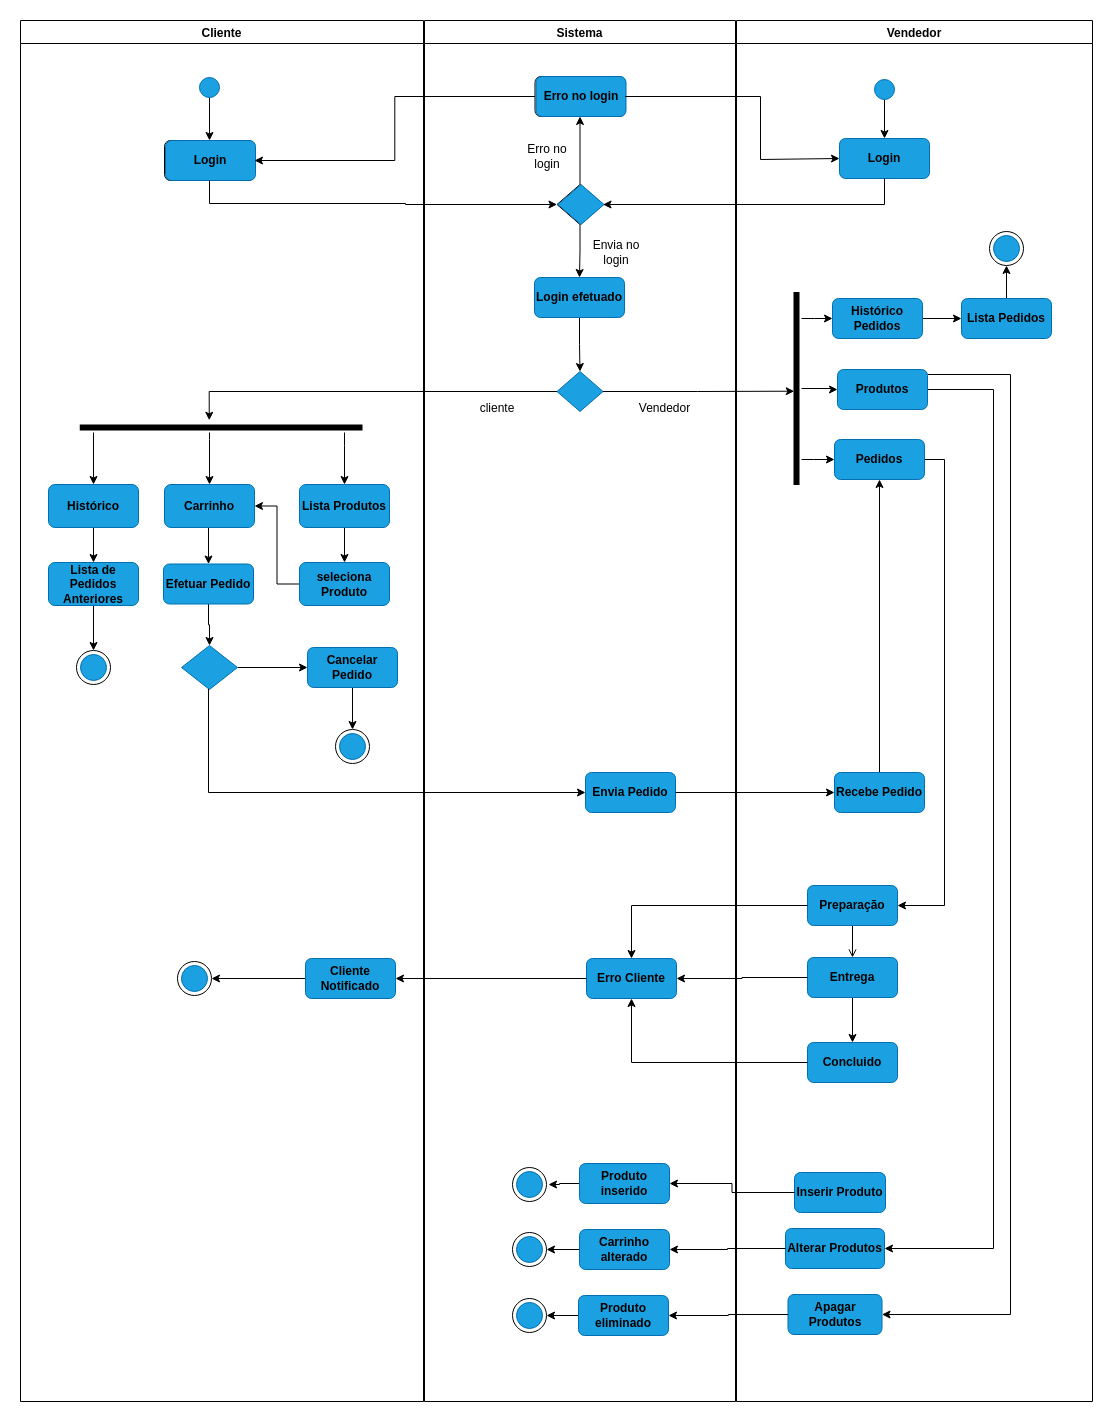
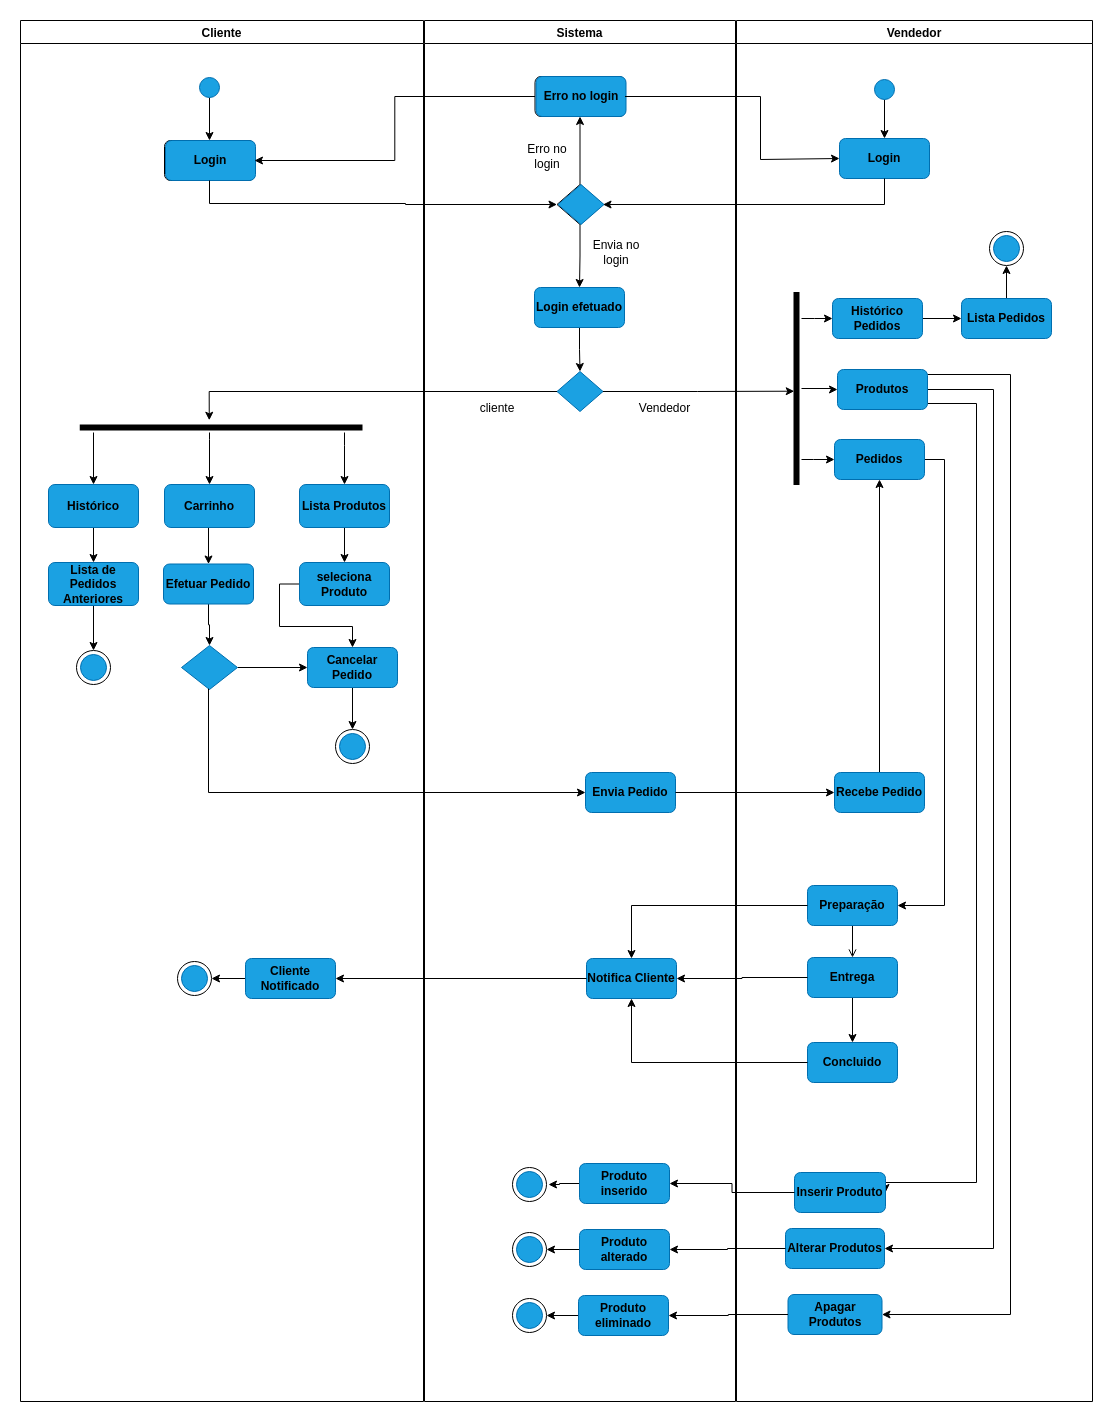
- <mxCell id="43" value="&lt;font size=&quot;1&quot; color=&quot;#000000&quot;&gt;&lt;b style=&quot;font-size: 12px;&quot;&gt;Login efetuado&lt;/b&gt;&lt;/font&gt;" style="rounded=1;whiteSpace=wrap;html=1;fillColor=#1ba1e2;fontColor=#ffffff;strokeColor=#006EAF;" parent="36" vertex="1"><mxGeometry x="110" y="257" width="90" height="40" as="geometry" /></mxCell>
+ <mxCell id="43" value="&lt;font size=&quot;1&quot; color=&quot;#000000&quot;&gt;&lt;b style=&quot;font-size: 12px;&quot;&gt;Login efetuado&lt;/b&gt;&lt;/font&gt;" style="rounded=1;whiteSpace=wrap;html=1;fillColor=#1ba1e2;fontColor=#ffffff;strokeColor=#006EAF;" parent="36" vertex="1"><mxGeometry x="110" y="267" width="90" height="40" as="geometry" /></mxCell>
- <mxCell id="14" style="edgeStyle=orthogonalEdgeStyle;rounded=0;orthogonalLoop=1;jettySize=auto;html=1;exitX=0;exitY=0.5;exitDx=0;exitDy=0;entryX=1;entryY=0.5;entryDx=0;entryDy=0;" parent="2" source="15" target="11" edge="1"><mxGeometry relative="1" as="geometry" /></mxCell>
+ <mxCell id="14" style="edgeStyle=orthogonalEdgeStyle;rounded=0;orthogonalLoop=1;jettySize=auto;html=1;exitX=0;exitY=0.5;exitDx=0;exitDy=0;" parent="2" source="15" target="9" edge="1"><mxGeometry relative="1" as="geometry" /></mxCell>
+ <mxCell id="74" style="edgeStyle=orthogonalEdgeStyle;rounded=0;orthogonalLoop=1;jettySize=auto;html=1;entryX=1;entryY=0.5;entryDx=0;entryDy=0;" parent="66" source="77" target="88" edge="1"><mxGeometry relative="1" as="geometry"><Array as="points"><mxPoint x="240" y="383" /><mxPoint x="240" y="1162" /></Array></mxGeometry></mxCell>
- <mxCell id="23" value="&lt;b&gt;&lt;font color=&quot;#000000&quot;&gt;Cliente Notificado&lt;/font&gt;&lt;/b&gt;" style="rounded=1;whiteSpace=wrap;html=1;fillColor=#1ba1e2;fontColor=#ffffff;strokeColor=#006EAF;" parent="2" vertex="1"><mxGeometry x="285" y="938" width="90" height="40" as="geometry" /></mxCell>
+ <mxCell id="23" value="&lt;b&gt;&lt;font color=&quot;#000000&quot;&gt;Cliente Notificado&lt;/font&gt;&lt;/b&gt;" style="rounded=1;whiteSpace=wrap;html=1;fillColor=#1ba1e2;fontColor=#ffffff;strokeColor=#006EAF;" parent="2" vertex="1"><mxGeometry x="225" y="938" width="90" height="40" as="geometry" /></mxCell>
- <mxCell id="49" value="&lt;b&gt;&lt;font color=&quot;#000000&quot;&gt;Erro Cliente&lt;/font&gt;&lt;/b&gt;" style="rounded=1;whiteSpace=wrap;html=1;fillColor=#1ba1e2;fontColor=#ffffff;strokeColor=#006EAF;" parent="36" vertex="1"><mxGeometry x="162" y="938" width="90" height="40" as="geometry" /></mxCell>
+ <mxCell id="49" value="&lt;b&gt;&lt;font color=&quot;#000000&quot;&gt;Notifica Cliente&lt;/font&gt;&lt;/b&gt;" style="rounded=1;whiteSpace=wrap;html=1;fillColor=#1ba1e2;fontColor=#ffffff;strokeColor=#006EAF;" parent="36" vertex="1"><mxGeometry x="162" y="938" width="90" height="40" as="geometry" /></mxCell>
- <mxCell id="53" value="&lt;b&gt;&lt;font color=&quot;#000000&quot;&gt;Carrinho alterado&lt;/font&gt;&lt;/b&gt;" style="rounded=1;whiteSpace=wrap;html=1;fillColor=#1ba1e2;fontColor=#ffffff;strokeColor=#006EAF;" parent="36" vertex="1"><mxGeometry x="155" y="1209" width="90" height="40" as="geometry" /></mxCell>
+ <mxCell id="53" value="&lt;b&gt;&lt;font color=&quot;#000000&quot;&gt;Produto alterado&lt;/font&gt;&lt;/b&gt;" style="rounded=1;whiteSpace=wrap;html=1;fillColor=#1ba1e2;fontColor=#ffffff;strokeColor=#006EAF;" parent="36" vertex="1"><mxGeometry x="155" y="1209" width="90" height="40" as="geometry" /></mxCell>
